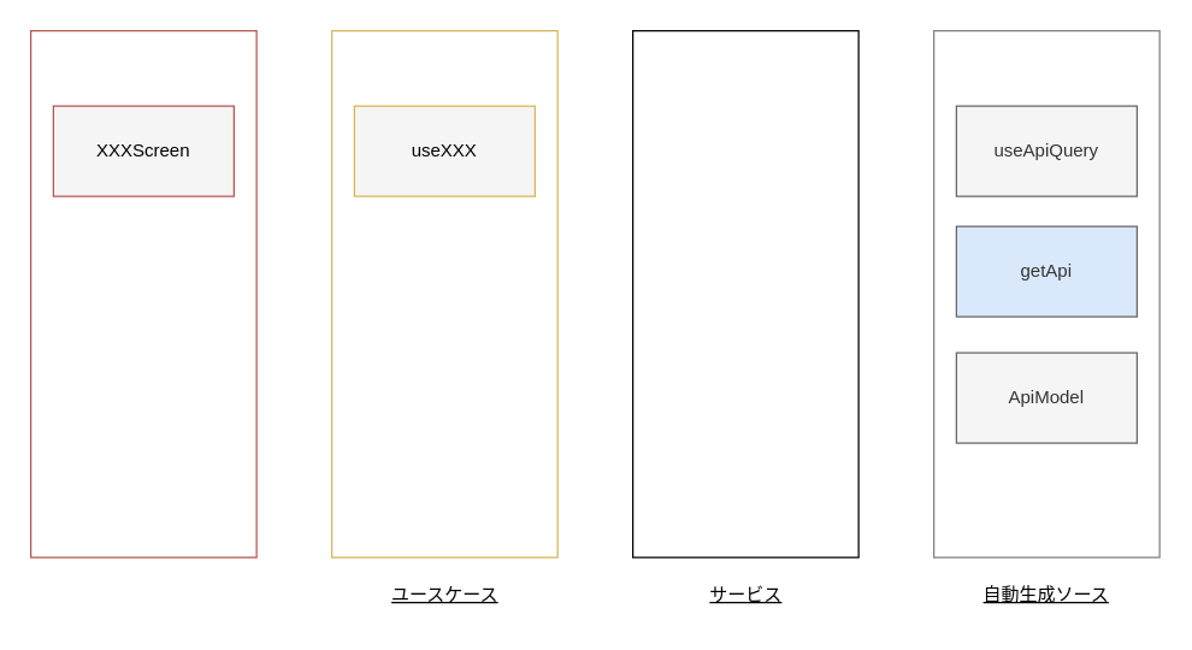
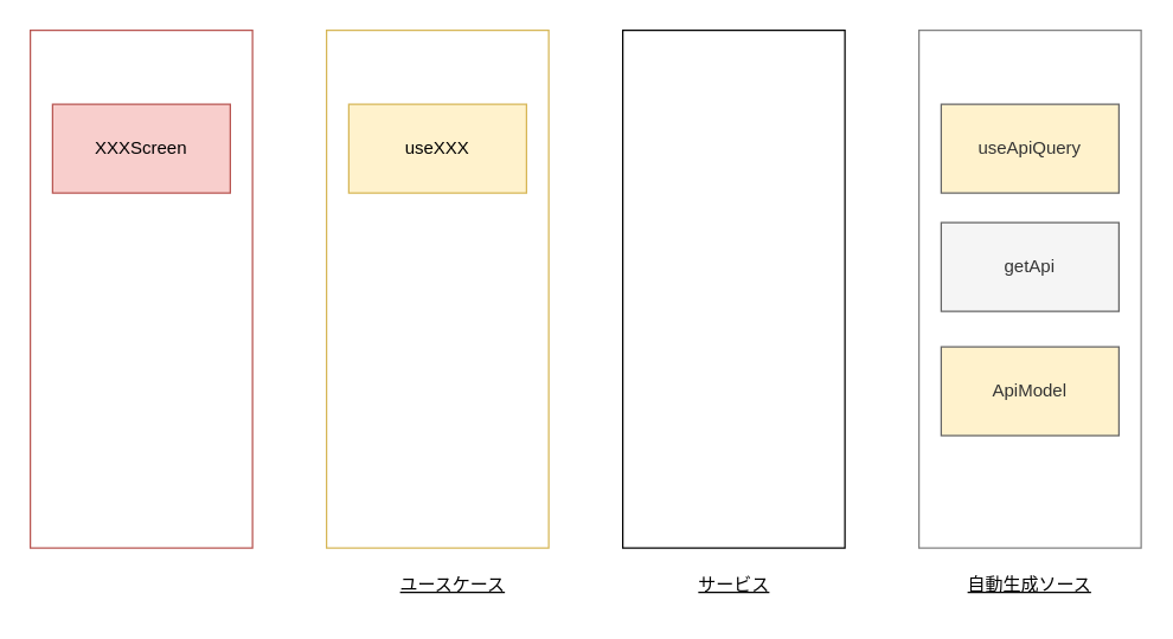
- <mxCell id="9" value="XXXScreen" style="rounded=0;whiteSpace=wrap;html=1;fillColor=#f5f5f5;strokeColor=#b85450;" vertex="1" parent="1"><mxGeometry x="35" y="70" width="120" height="60" as="geometry" /></mxCell>
+ <mxCell id="9" value="XXXScreen" style="rounded=0;whiteSpace=wrap;html=1;fillColor=#f8cecc;strokeColor=#b85450;" vertex="1" parent="1"><mxGeometry x="35" y="70" width="120" height="60" as="geometry" /></mxCell>
- <mxCell id="10" value="useXXX" style="rounded=0;whiteSpace=wrap;html=1;fillColor=#f5f5f5;strokeColor=#d6b656;" vertex="1" parent="1"><mxGeometry x="235" y="70" width="120" height="60" as="geometry" /></mxCell>
+ <mxCell id="10" value="useXXX" style="rounded=0;whiteSpace=wrap;html=1;fillColor=#fff2cc;strokeColor=#d6b656;" vertex="1" parent="1"><mxGeometry x="235" y="70" width="120" height="60" as="geometry" /></mxCell>
- <mxCell id="11" value="useApiQuery" style="rounded=0;whiteSpace=wrap;html=1;fillColor=#f5f5f5;fontColor=#333333;strokeColor=#666666;" vertex="1" parent="1"><mxGeometry x="635" y="70" width="120" height="60" as="geometry" /></mxCell>
+ <mxCell id="11" value="useApiQuery" style="rounded=0;whiteSpace=wrap;html=1;fillColor=#fff2cc;fontColor=#333333;strokeColor=#666666;" vertex="1" parent="1"><mxGeometry x="635" y="70" width="120" height="60" as="geometry" /></mxCell>
- <mxCell id="12" value="getApi" style="rounded=0;whiteSpace=wrap;html=1;fillColor=#dae8fc;fontColor=#333333;strokeColor=#666666;" vertex="1" parent="1"><mxGeometry x="635" y="150" width="120" height="60" as="geometry" /></mxCell>
+ <mxCell id="12" value="getApi" style="rounded=0;whiteSpace=wrap;html=1;fillColor=#f5f5f5;fontColor=#333333;strokeColor=#666666;" vertex="1" parent="1"><mxGeometry x="635" y="150" width="120" height="60" as="geometry" /></mxCell>
- <mxCell id="13" value="ApiModel" style="rounded=0;whiteSpace=wrap;html=1;fillColor=#f5f5f5;fontColor=#333333;strokeColor=#666666;" vertex="1" parent="1"><mxGeometry x="635" y="234" width="120" height="60" as="geometry" /></mxCell>
+ <mxCell id="13" value="ApiModel" style="rounded=0;whiteSpace=wrap;html=1;fillColor=#fff2cc;fontColor=#333333;strokeColor=#666666;" vertex="1" parent="1"><mxGeometry x="635" y="234" width="120" height="60" as="geometry" /></mxCell>
- <mxCell id="6" value="&lt;u&gt;ユースケース&lt;/u&gt;" style="text;html=1;strokeColor=none;fillColor=none;align=center;verticalAlign=middle;whiteSpace=wrap;rounded=0;" vertex="1" parent="1"><mxGeometry x="252.5" y="380" width="85" height="30" as="geometry" /></mxCell>
+ <mxCell id="6" value="&lt;u&gt;ユースケース&lt;/u&gt;" style="text;html=1;strokeColor=none;fillColor=none;align=center;verticalAlign=middle;whiteSpace=wrap;rounded=0;" vertex="1" parent="1"><mxGeometry x="262.5" y="380" width="85" height="30" as="geometry" /></mxCell>
